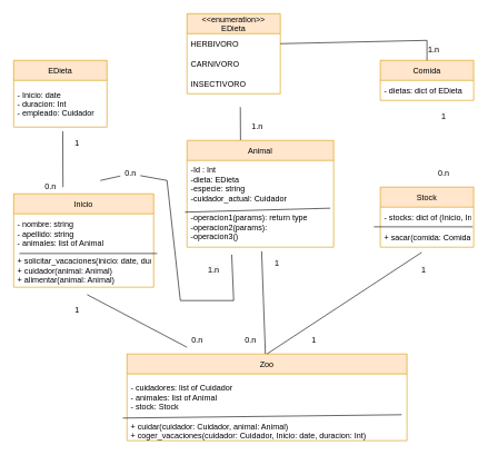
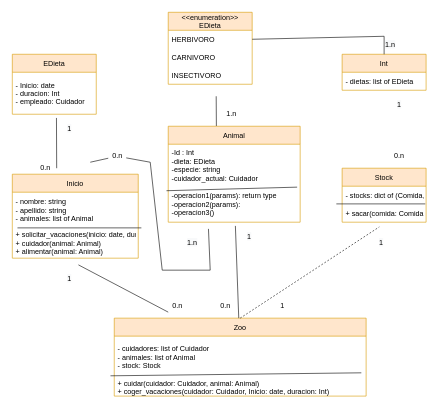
- <mxCell id="16" value="Comida" style="swimlane;fontStyle=0;childLayout=stackLayout;horizontal=1;startSize=30;horizontalStack=0;resizeParent=1;resizeParentMax=0;resizeLast=0;collapsible=1;marginBottom=0;fillColor=#ffe6cc;strokeColor=#d79b00;" vertex="1" parent="1"><mxGeometry x="570" y="90" width="140" height="60" as="geometry" /></mxCell>
+ <mxCell id="16" value="Int" style="swimlane;fontStyle=0;childLayout=stackLayout;horizontal=1;startSize=30;horizontalStack=0;resizeParent=1;resizeParentMax=0;resizeLast=0;collapsible=1;marginBottom=0;fillColor=#ffe6cc;strokeColor=#d79b00;" vertex="1" parent="1"><mxGeometry x="570" y="90" width="140" height="60" as="geometry" /></mxCell>
- <mxCell id="17" value="- dietas: dict of EDieta" style="text;strokeColor=none;fillColor=none;align=left;verticalAlign=middle;spacingLeft=4;spacingRight=4;overflow=hidden;points=[[0,0.5],[1,0.5]];portConstraint=eastwest;rotatable=0;" vertex="1" parent="16"><mxGeometry y="30" width="140" height="30" as="geometry" /></mxCell>
+ <mxCell id="17" value="- dietas: list of EDieta" style="text;strokeColor=none;fillColor=none;align=left;verticalAlign=middle;spacingLeft=4;spacingRight=4;overflow=hidden;points=[[0,0.5],[1,0.5]];portConstraint=eastwest;rotatable=0;" vertex="1" parent="16"><mxGeometry y="30" width="140" height="30" as="geometry" /></mxCell>
- <mxCell id="19" value="- stocks: dict of (Inicio, Int)" style="text;strokeColor=none;fillColor=none;align=left;verticalAlign=middle;spacingLeft=4;spacingRight=4;overflow=hidden;points=[[0,0.5],[1,0.5]];portConstraint=eastwest;rotatable=0;" vertex="1" parent="18"><mxGeometry y="30" width="140" height="30" as="geometry" /></mxCell>
+ <mxCell id="19" value="- stocks: dict of (Comida, Int)" style="text;strokeColor=none;fillColor=none;align=left;verticalAlign=middle;spacingLeft=4;spacingRight=4;overflow=hidden;points=[[0,0.5],[1,0.5]];portConstraint=eastwest;rotatable=0;" vertex="1" parent="18"><mxGeometry y="30" width="140" height="30" as="geometry" /></mxCell>
- <mxCell id="27" value="" style="endArrow=none;html=1;exitX=0.5;exitY=0;exitDx=0;exitDy=0;entryX=0.443;entryY=1.261;entryDx=0;entryDy=0;entryPerimeter=0;" edge="1" parent="1" source="22" target="20"><mxGeometry width="50" height="50" relative="1" as="geometry"><mxPoint x="480" y="570" as="sourcePoint" /><mxPoint x="530" y="520" as="targetPoint" /></mxGeometry></mxCell>
+ <mxCell id="27" value="" style="endArrow=none;html=1;exitX=0.5;exitY=0;exitDx=0;exitDy=0;entryX=0.443;entryY=1.261;entryDx=0;entryDy=0;entryPerimeter=0;dashed=1;" edge="1" parent="1" source="22" target="20"><mxGeometry width="50" height="50" relative="1" as="geometry"><mxPoint x="480" y="570" as="sourcePoint" /><mxPoint x="530" y="520" as="targetPoint" /></mxGeometry></mxCell>
